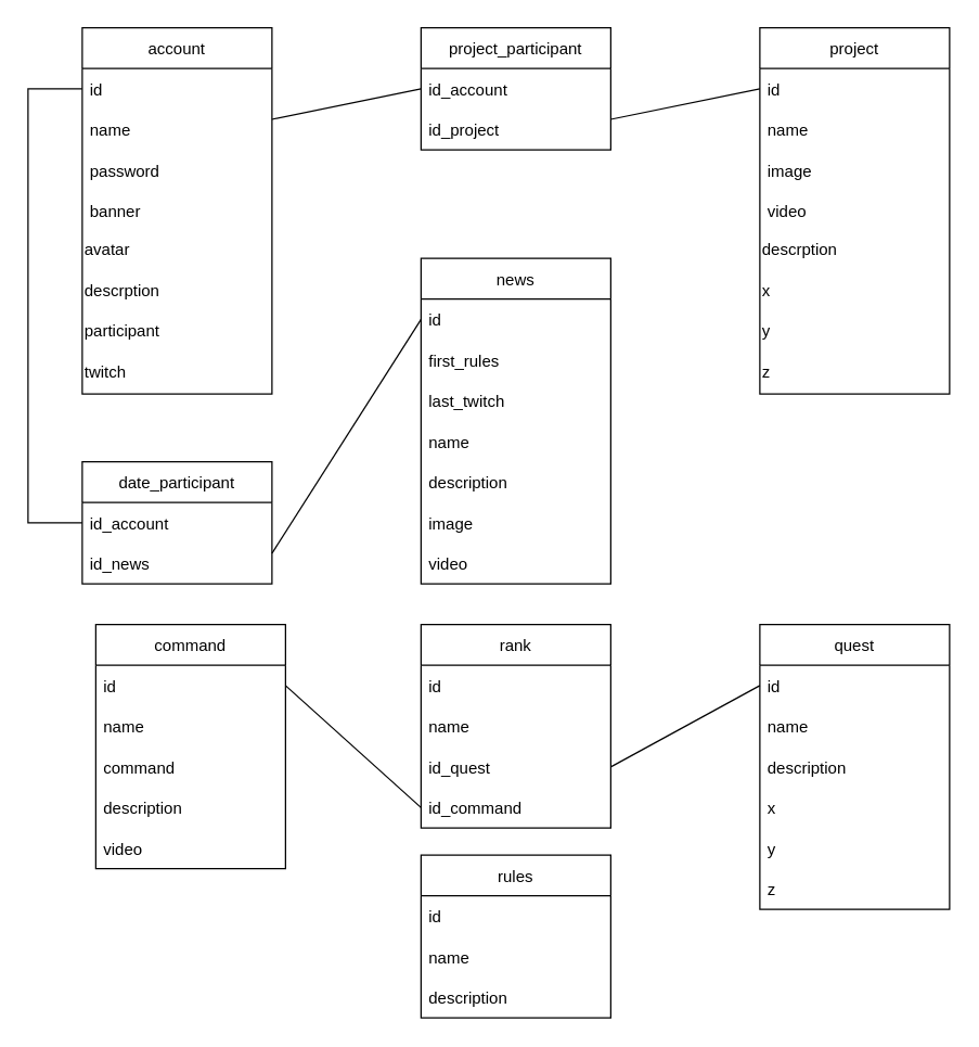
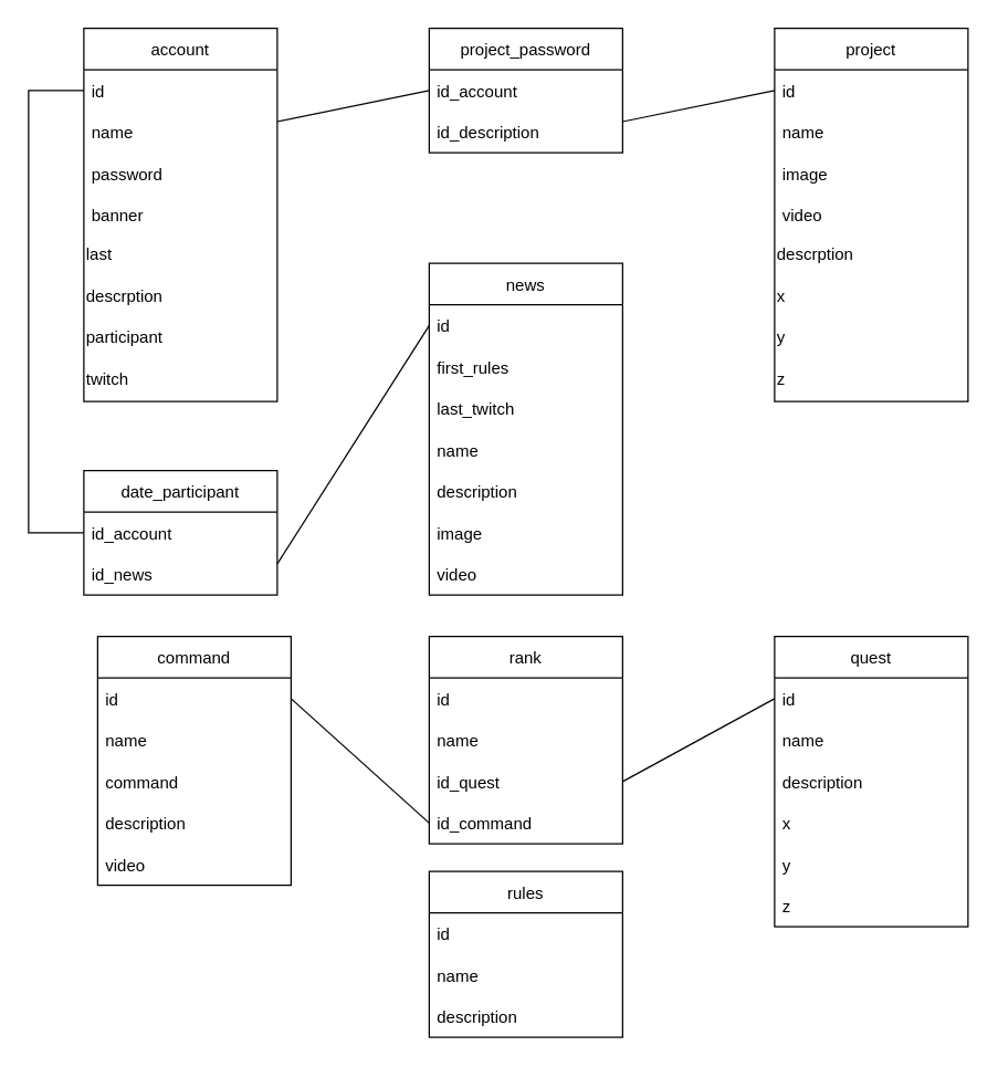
- <mxCell id="28" value="project_participant " style="swimlane;fontStyle=0;childLayout=stackLayout;horizontal=1;startSize=30;horizontalStack=0;resizeParent=1;resizeParentMax=0;resizeLast=0;collapsible=1;marginBottom=0;" vertex="1" parent="1"><mxGeometry x="310" y="20" width="140" height="90" as="geometry" /></mxCell>
+ <mxCell id="28" value="project_password " style="swimlane;fontStyle=0;childLayout=stackLayout;horizontal=1;startSize=30;horizontalStack=0;resizeParent=1;resizeParentMax=0;resizeLast=0;collapsible=1;marginBottom=0;" vertex="1" parent="1"><mxGeometry x="310" y="20" width="140" height="90" as="geometry" /></mxCell>
- <mxCell id="30" value="id_project" style="text;strokeColor=none;fillColor=none;align=left;verticalAlign=middle;spacingLeft=4;spacingRight=4;overflow=hidden;points=[[0,0.5],[1,0.5]];portConstraint=eastwest;rotatable=0;" vertex="1" parent="28"><mxGeometry y="60" width="140" height="30" as="geometry" /></mxCell>
+ <mxCell id="30" value="id_description" style="text;strokeColor=none;fillColor=none;align=left;verticalAlign=middle;spacingLeft=4;spacingRight=4;overflow=hidden;points=[[0,0.5],[1,0.5]];portConstraint=eastwest;rotatable=0;" vertex="1" parent="28"><mxGeometry y="60" width="140" height="30" as="geometry" /></mxCell>
- <mxCell id="7" value="avatar" style="text;whiteSpace=wrap;html=1;" vertex="1" parent="2"><mxGeometry y="150" width="140" height="30" as="geometry" /></mxCell>
+ <mxCell id="7" value="last" style="text;whiteSpace=wrap;html=1;" vertex="1" parent="2"><mxGeometry y="150" width="140" height="30" as="geometry" /></mxCell>
